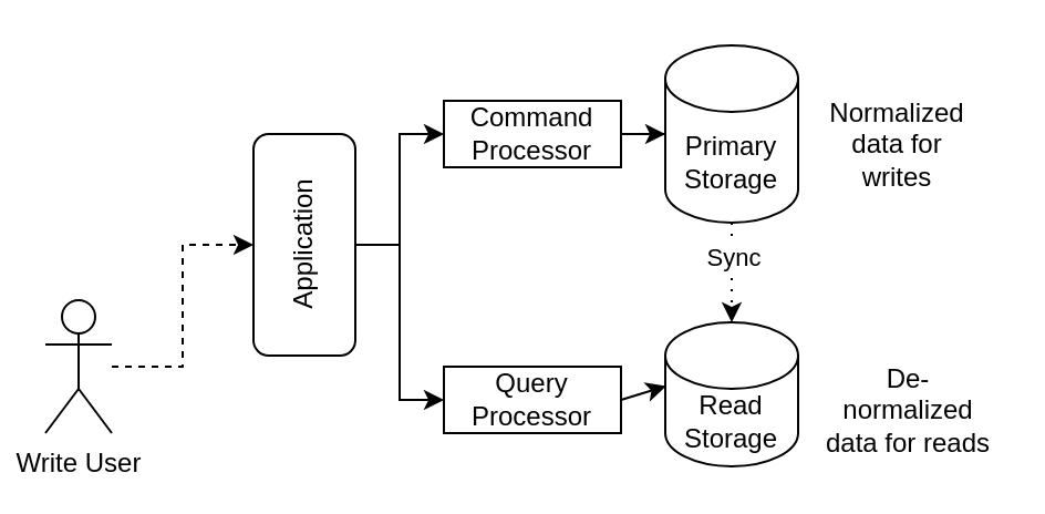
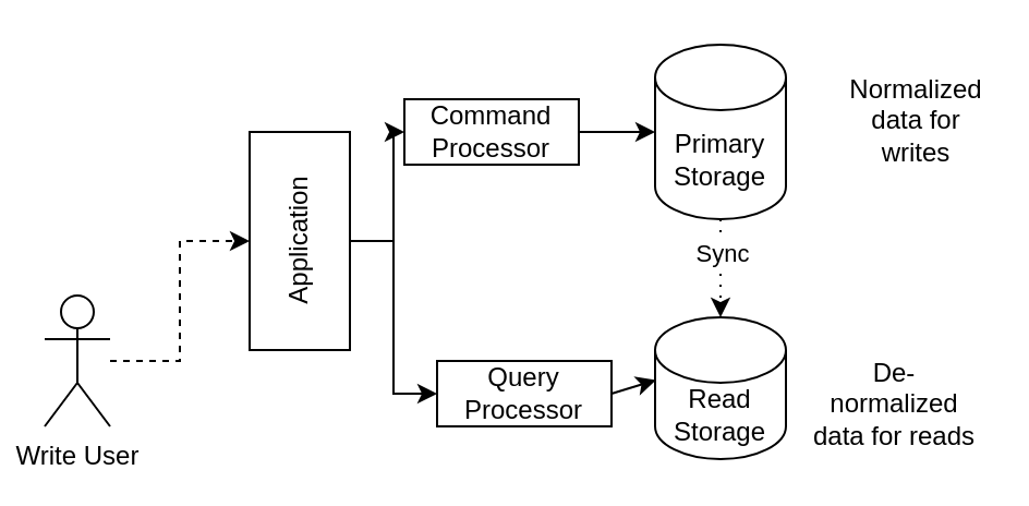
- <mxCell id="12" value="Command Processor" style="rounded=0;whiteSpace=wrap;html=1;" vertex="1" parent="1"><mxGeometry x="200" y="45" width="80" height="30" as="geometry" /></mxCell>
+ <mxCell id="12" value="Command Processor" style="rounded=0;whiteSpace=wrap;html=1;" vertex="1" parent="1"><mxGeometry x="185" y="45" width="80" height="30" as="geometry" /></mxCell>
- <mxCell id="6" value="Normalized data for writes" style="text;html=1;strokeColor=none;fillColor=none;align=center;verticalAlign=middle;whiteSpace=wrap;rounded=0;" vertex="1" parent="1"><mxGeometry x="370" y="50" width="70" height="30" as="geometry" /></mxCell>
+ <mxCell id="6" value="Normalized data for writes" style="text;html=1;strokeColor=none;fillColor=none;align=center;verticalAlign=middle;whiteSpace=wrap;rounded=0;" vertex="1" parent="1"><mxGeometry x="385" y="40" width="70" height="30" as="geometry" /></mxCell>
- <mxCell id="15" value="&lt;div align=&quot;center&quot;&gt;Application&lt;/div&gt;" style="whiteSpace=wrap;html=1;align=center;horizontal=0;rounded=1;" vertex="1" parent="1"><mxGeometry x="114" y="60" width="46" height="100" as="geometry" /></mxCell>
+ <mxCell id="15" value="&lt;div align=&quot;center&quot;&gt;Application&lt;/div&gt;" style="rounded=0;whiteSpace=wrap;html=1;align=center;horizontal=0;" vertex="1" parent="1"><mxGeometry x="114" y="60" width="46" height="100" as="geometry" /></mxCell>
